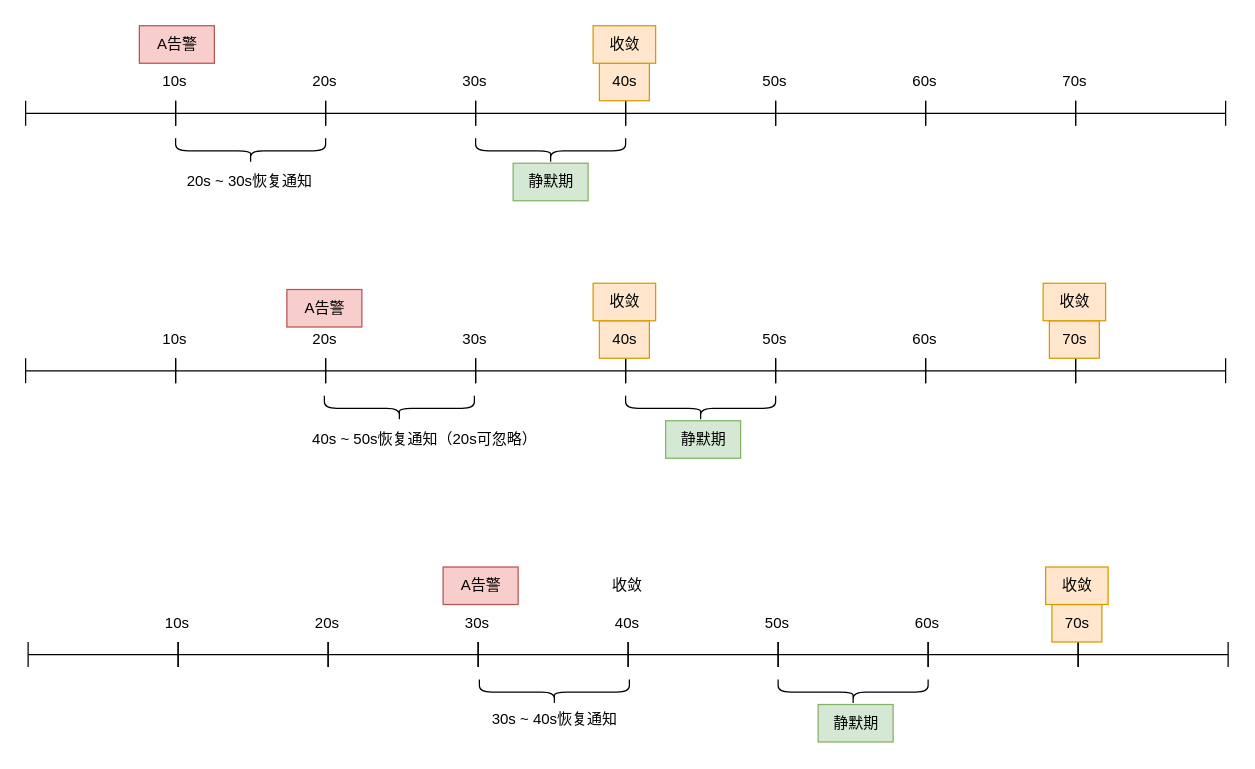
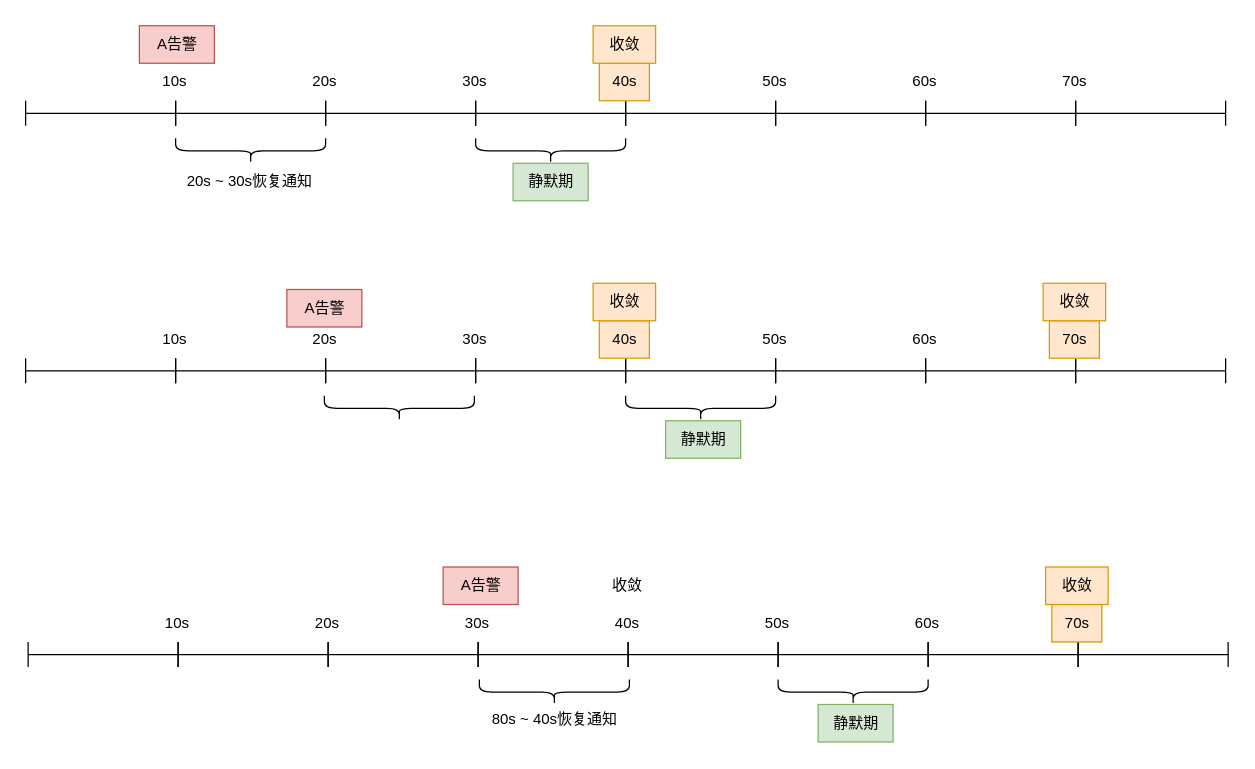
- <mxCell id="59" value="40s ~ 50s恢复通知（20s可忽略）" style="text;html=1;align=center;verticalAlign=middle;resizable=0;points=[];autosize=1;strokeColor=none;fillColor=none;" parent="1" vertex="1"><mxGeometry x="239" y="336" width="200" height="30" as="geometry" /></mxCell>
- <mxCell id="61" value="30s ~ 40s恢复通知" style="text;html=1;align=center;verticalAlign=middle;resizable=0;points=[];autosize=1;strokeColor=none;fillColor=none;" parent="1" vertex="1"><mxGeometry x="383" y="560" width="120" height="30" as="geometry" /></mxCell>
+ <mxCell id="61" value="80s ~ 40s恢复通知" style="text;html=1;align=center;verticalAlign=middle;resizable=0;points=[];autosize=1;strokeColor=none;fillColor=none;" parent="1" vertex="1"><mxGeometry x="383" y="560" width="120" height="30" as="geometry" /></mxCell>
